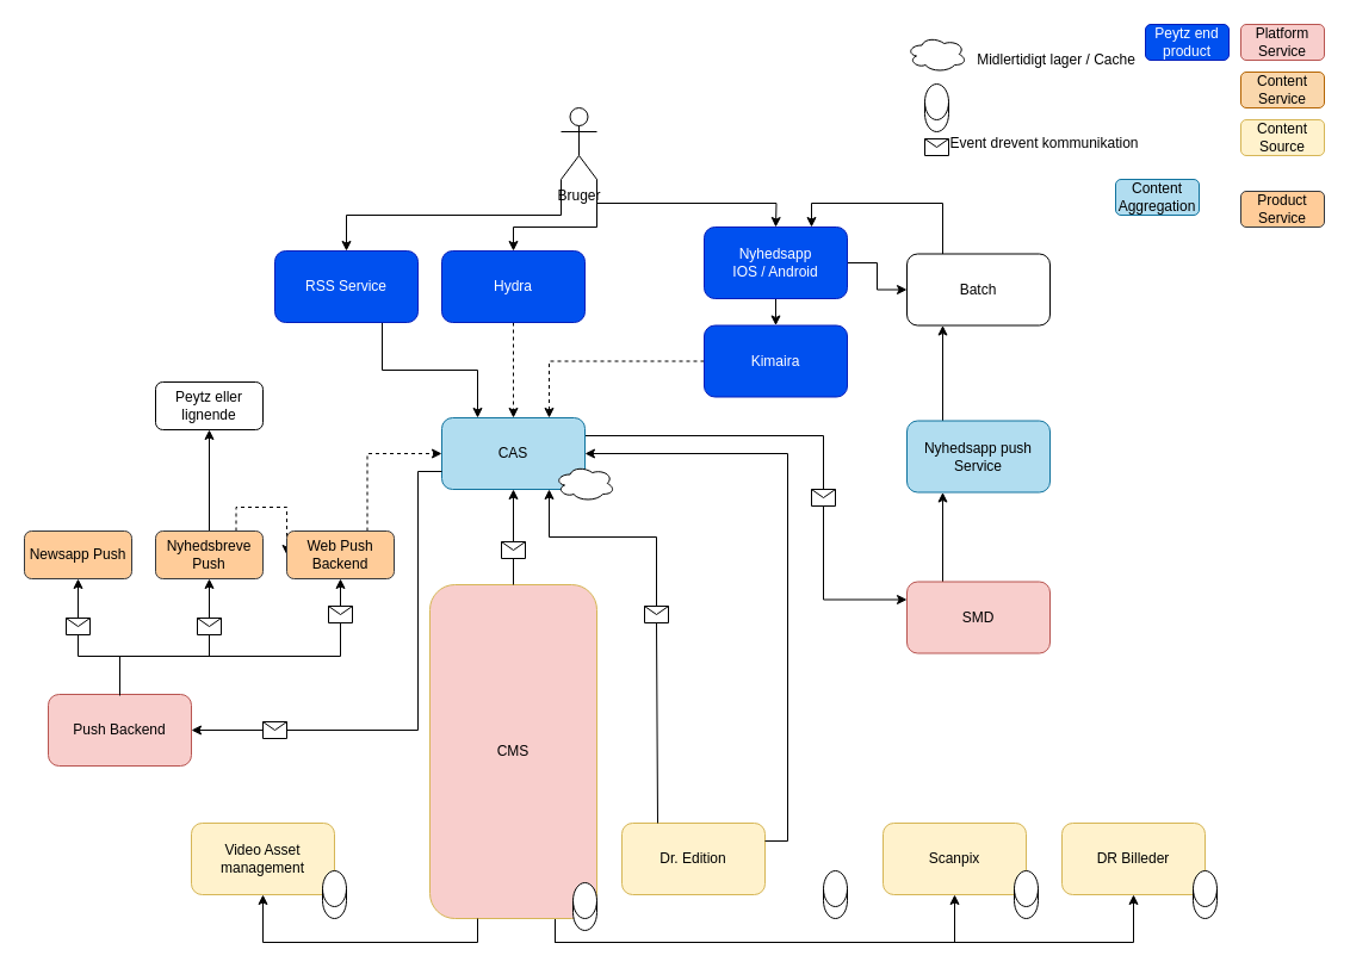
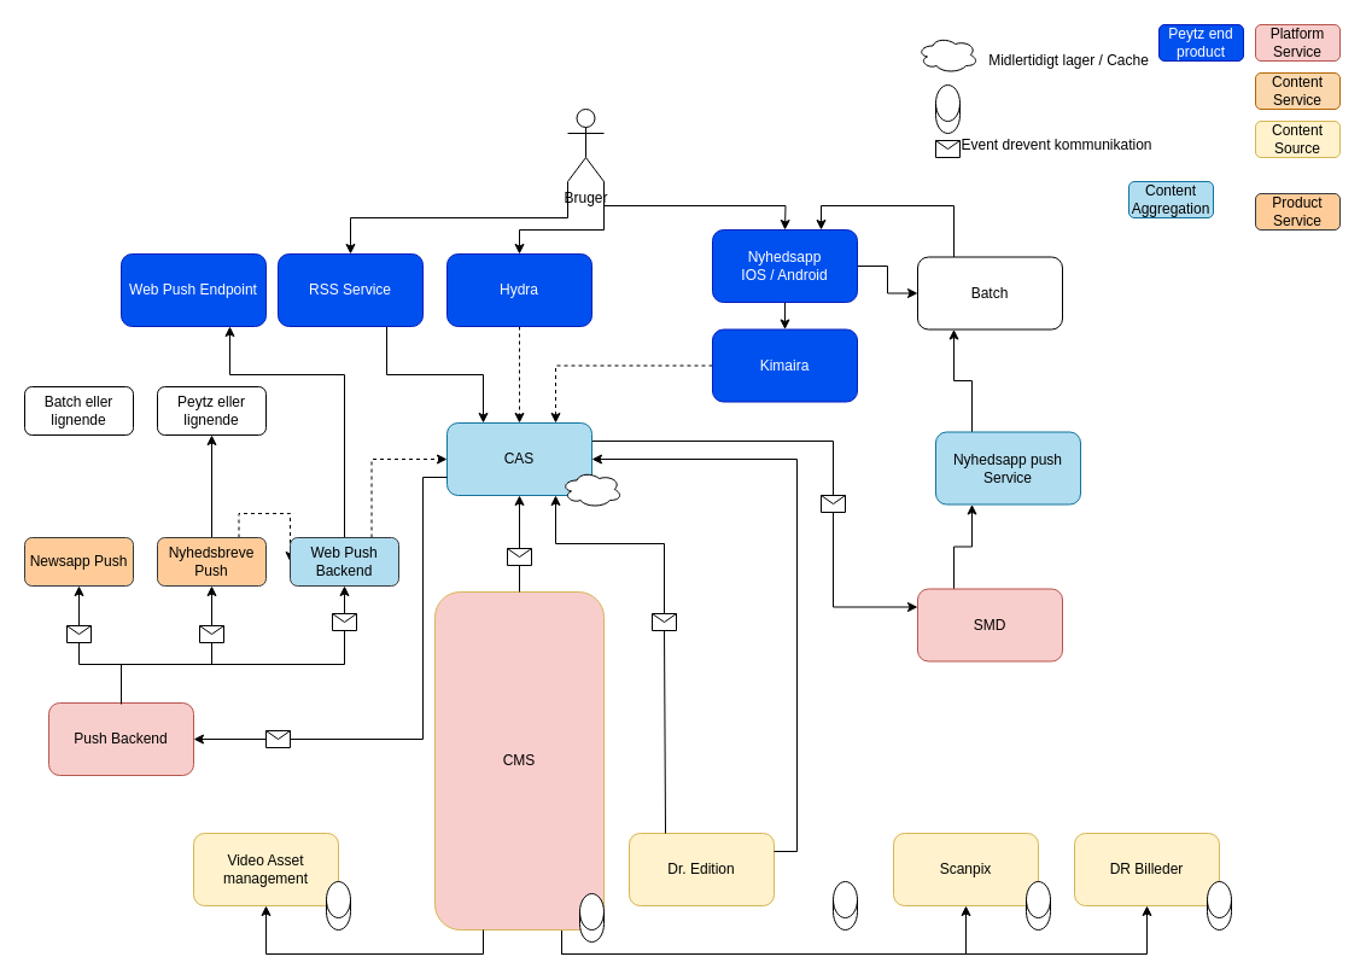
+ <mxCell id="73" value="Web Push Endpoint" style="rounded=1;whiteSpace=wrap;html=1;fillColor=#0050ef;strokeColor=#001DBC;fontColor=#ffffff;" vertex="1" parent="1"><mxGeometry x="100" y="210" width="120" height="60" as="geometry" /></mxCell>
+ <mxCell id="74" style="edgeStyle=orthogonalEdgeStyle;rounded=0;orthogonalLoop=1;jettySize=auto;html=1;exitX=0.5;exitY=0;exitDx=0;exitDy=0;entryX=0.75;entryY=1;entryDx=0;entryDy=0;" edge="1" parent="1" source="76" target="73"><mxGeometry relative="1" as="geometry"><Array as="points"><mxPoint x="285" y="310" /><mxPoint x="190" y="310" /></Array></mxGeometry></mxCell>
+ <mxCell id="71" value="Batch eller lignende" style="rounded=1;whiteSpace=wrap;html=1;fillColor=default;strokeColor=default;fontColor=default;" vertex="1" parent="1"><mxGeometry x="20" y="320" width="90" height="40" as="geometry" /></mxCell>
- <mxCell id="42" value="Nyhedsapp push Service" style="rounded=1;whiteSpace=wrap;html=1;fillColor=#b1ddf0;strokeColor=#10739e;" vertex="1" parent="1"><mxGeometry x="760" y="352.5" width="120" height="60" as="geometry" /></mxCell>
+ <mxCell id="42" value="Nyhedsapp push Service" style="rounded=1;whiteSpace=wrap;html=1;fillColor=#b1ddf0;strokeColor=#10739e;" vertex="1" parent="1"><mxGeometry x="775" y="357.5" width="120" height="60" as="geometry" /></mxCell>
- <mxCell id="76" value="Web Push Backend" style="rounded=1;whiteSpace=wrap;html=1;fillColor=#ffcc99;strokeColor=#36393d;fontColor=default;" vertex="1" parent="1"><mxGeometry x="240" y="445" width="90" height="40" as="geometry" /></mxCell>
+ <mxCell id="76" value="Web Push Backend" style="rounded=1;whiteSpace=wrap;html=1;fillColor=#b1ddf0;strokeColor=#36393d;fontColor=default;" vertex="1" parent="1"><mxGeometry x="240" y="445" width="90" height="40" as="geometry" /></mxCell>
